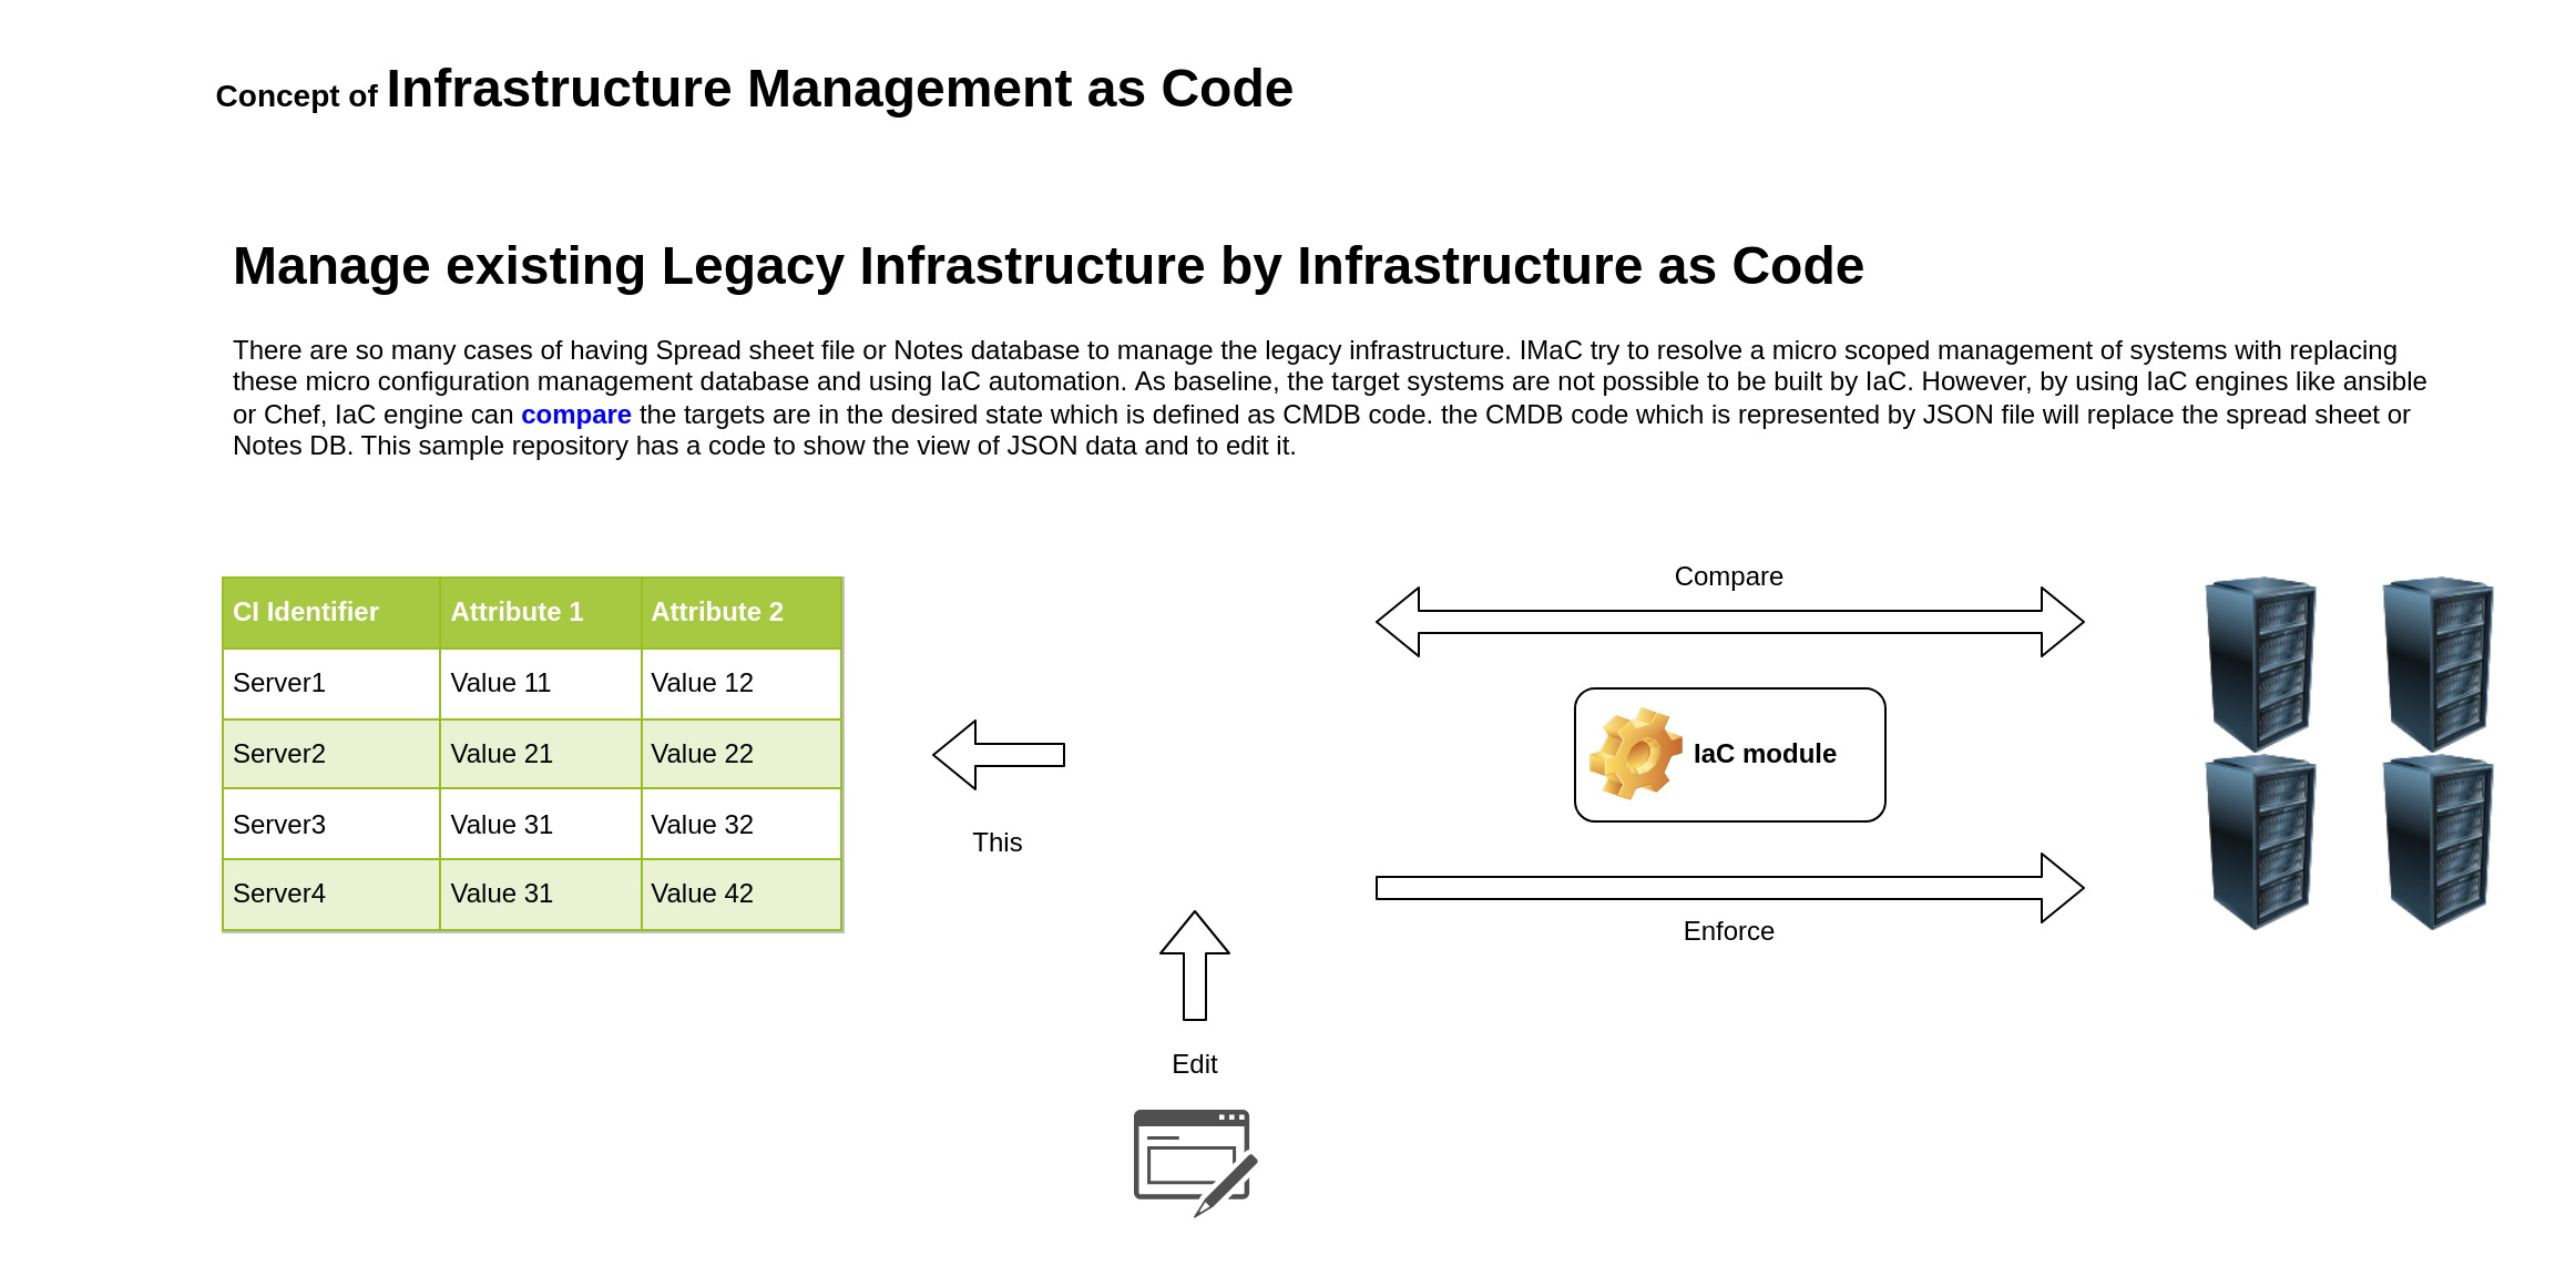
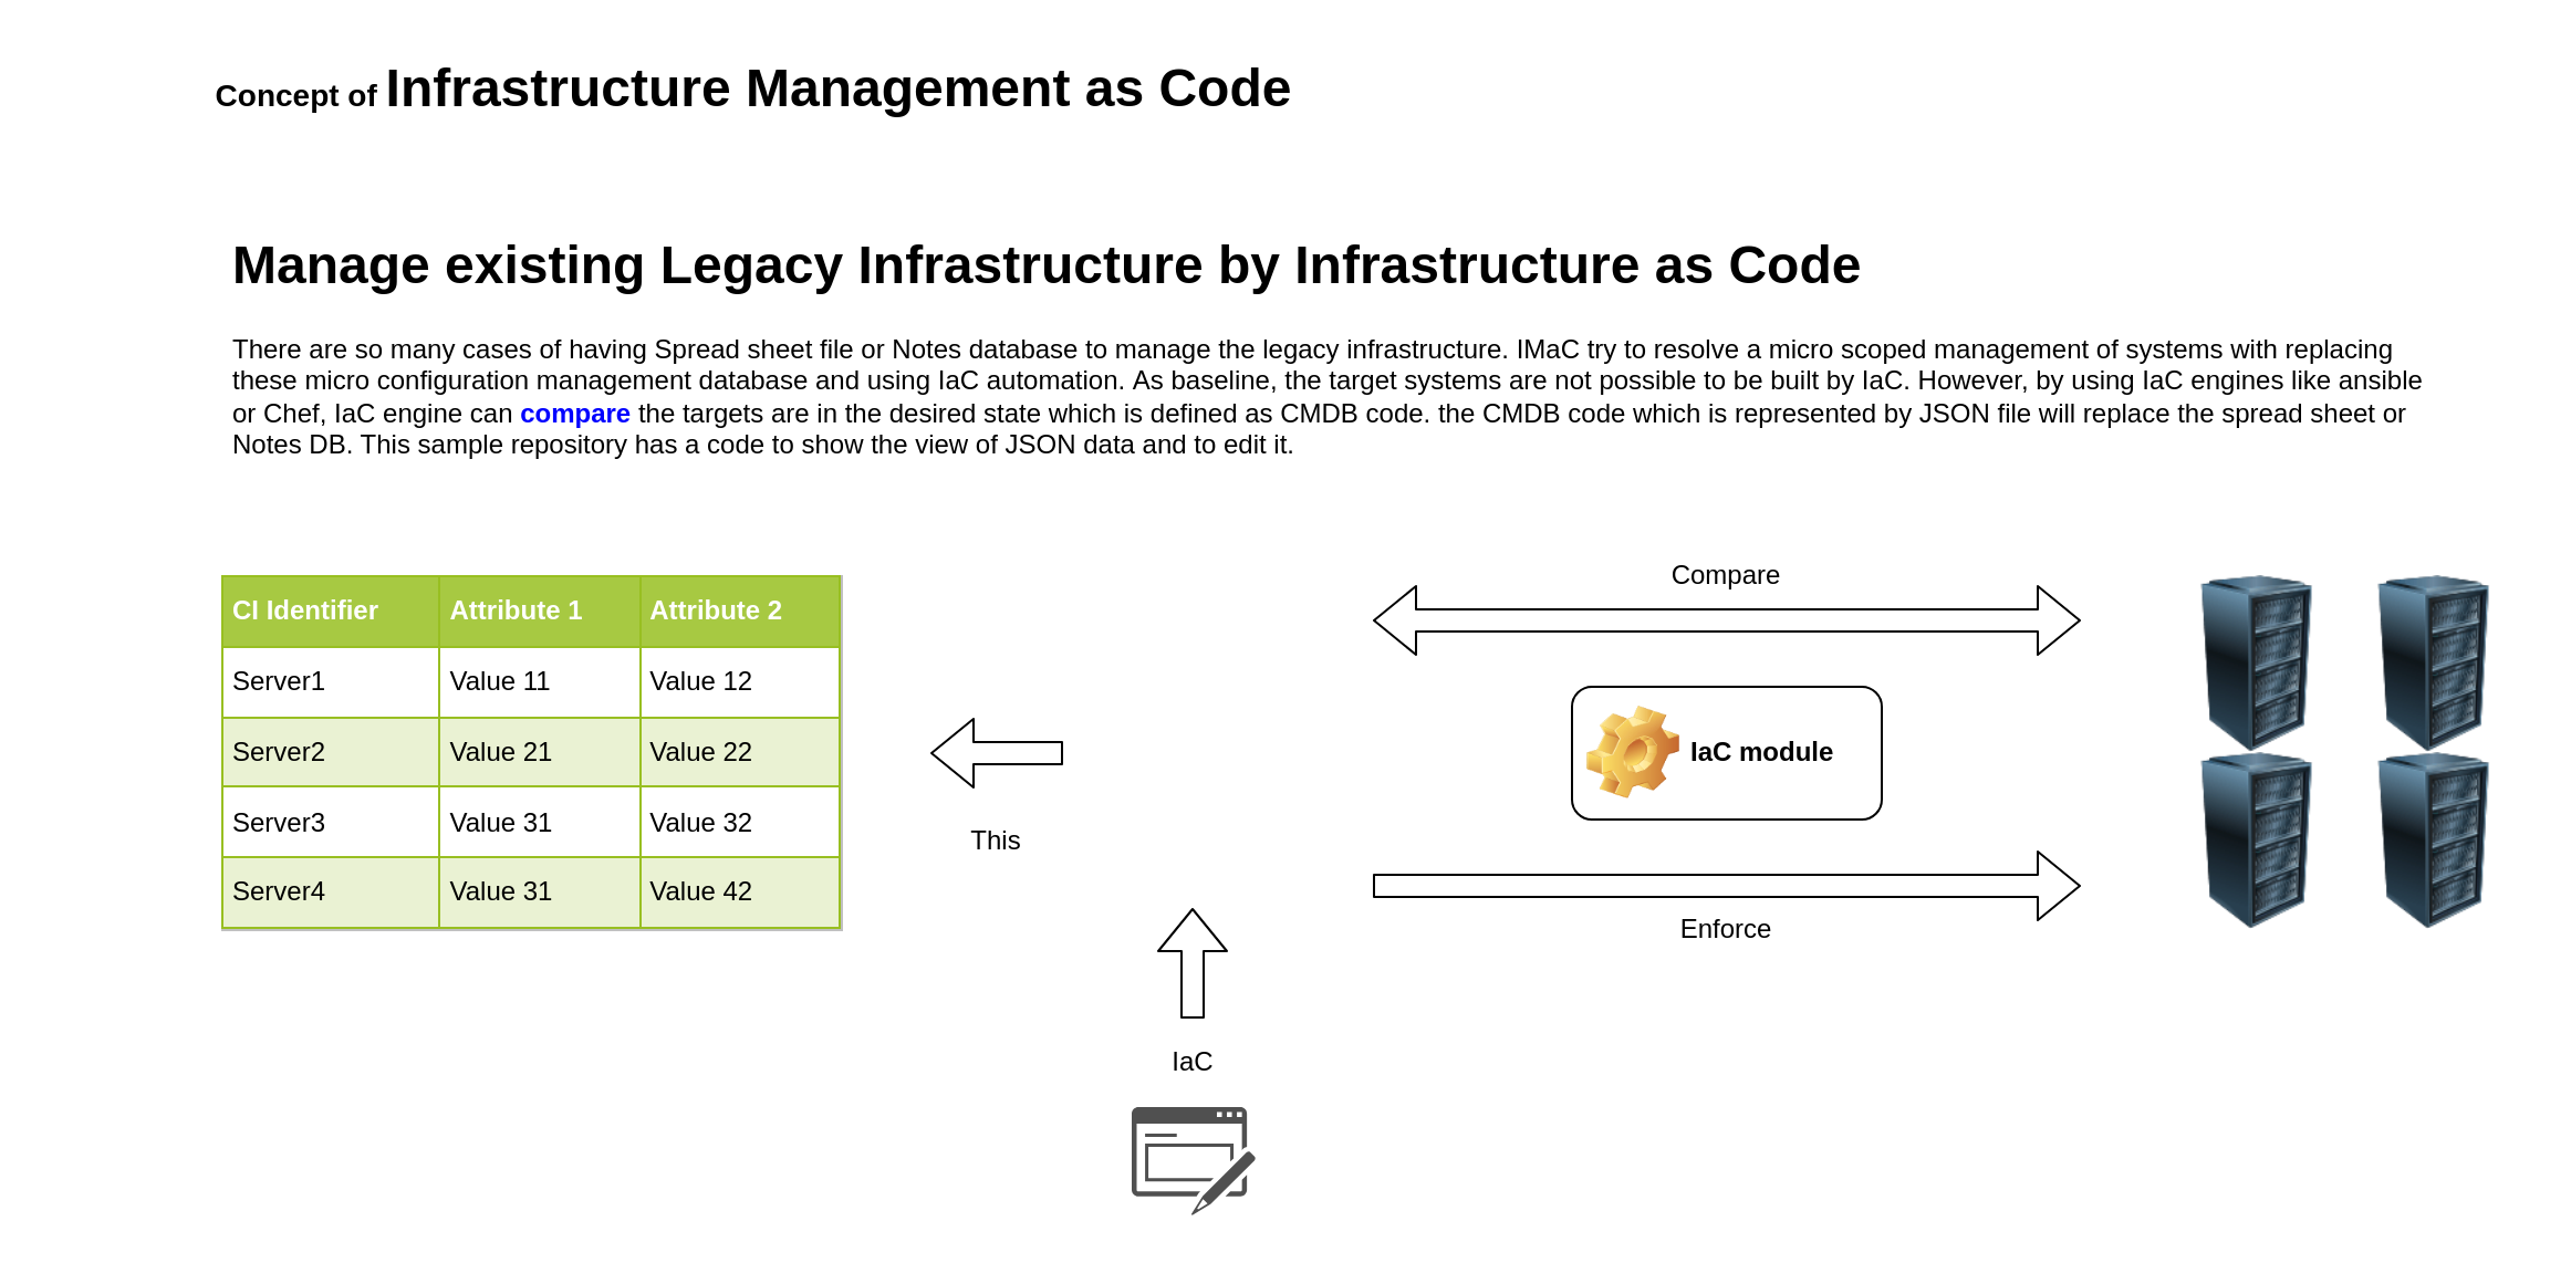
- <mxCell id="18" value="Edit" style="text;html=1;strokeColor=none;fillColor=none;align=center;verticalAlign=middle;whiteSpace=wrap;rounded=0;" vertex="1" parent="1"><mxGeometry x="479" y="470" width="120" height="20" as="geometry" /></mxCell>
+ <mxCell id="18" value="IaC" style="text;html=1;strokeColor=none;fillColor=none;align=center;verticalAlign=middle;whiteSpace=wrap;rounded=0;" vertex="1" parent="1"><mxGeometry x="479" y="470" width="120" height="20" as="geometry" /></mxCell>
